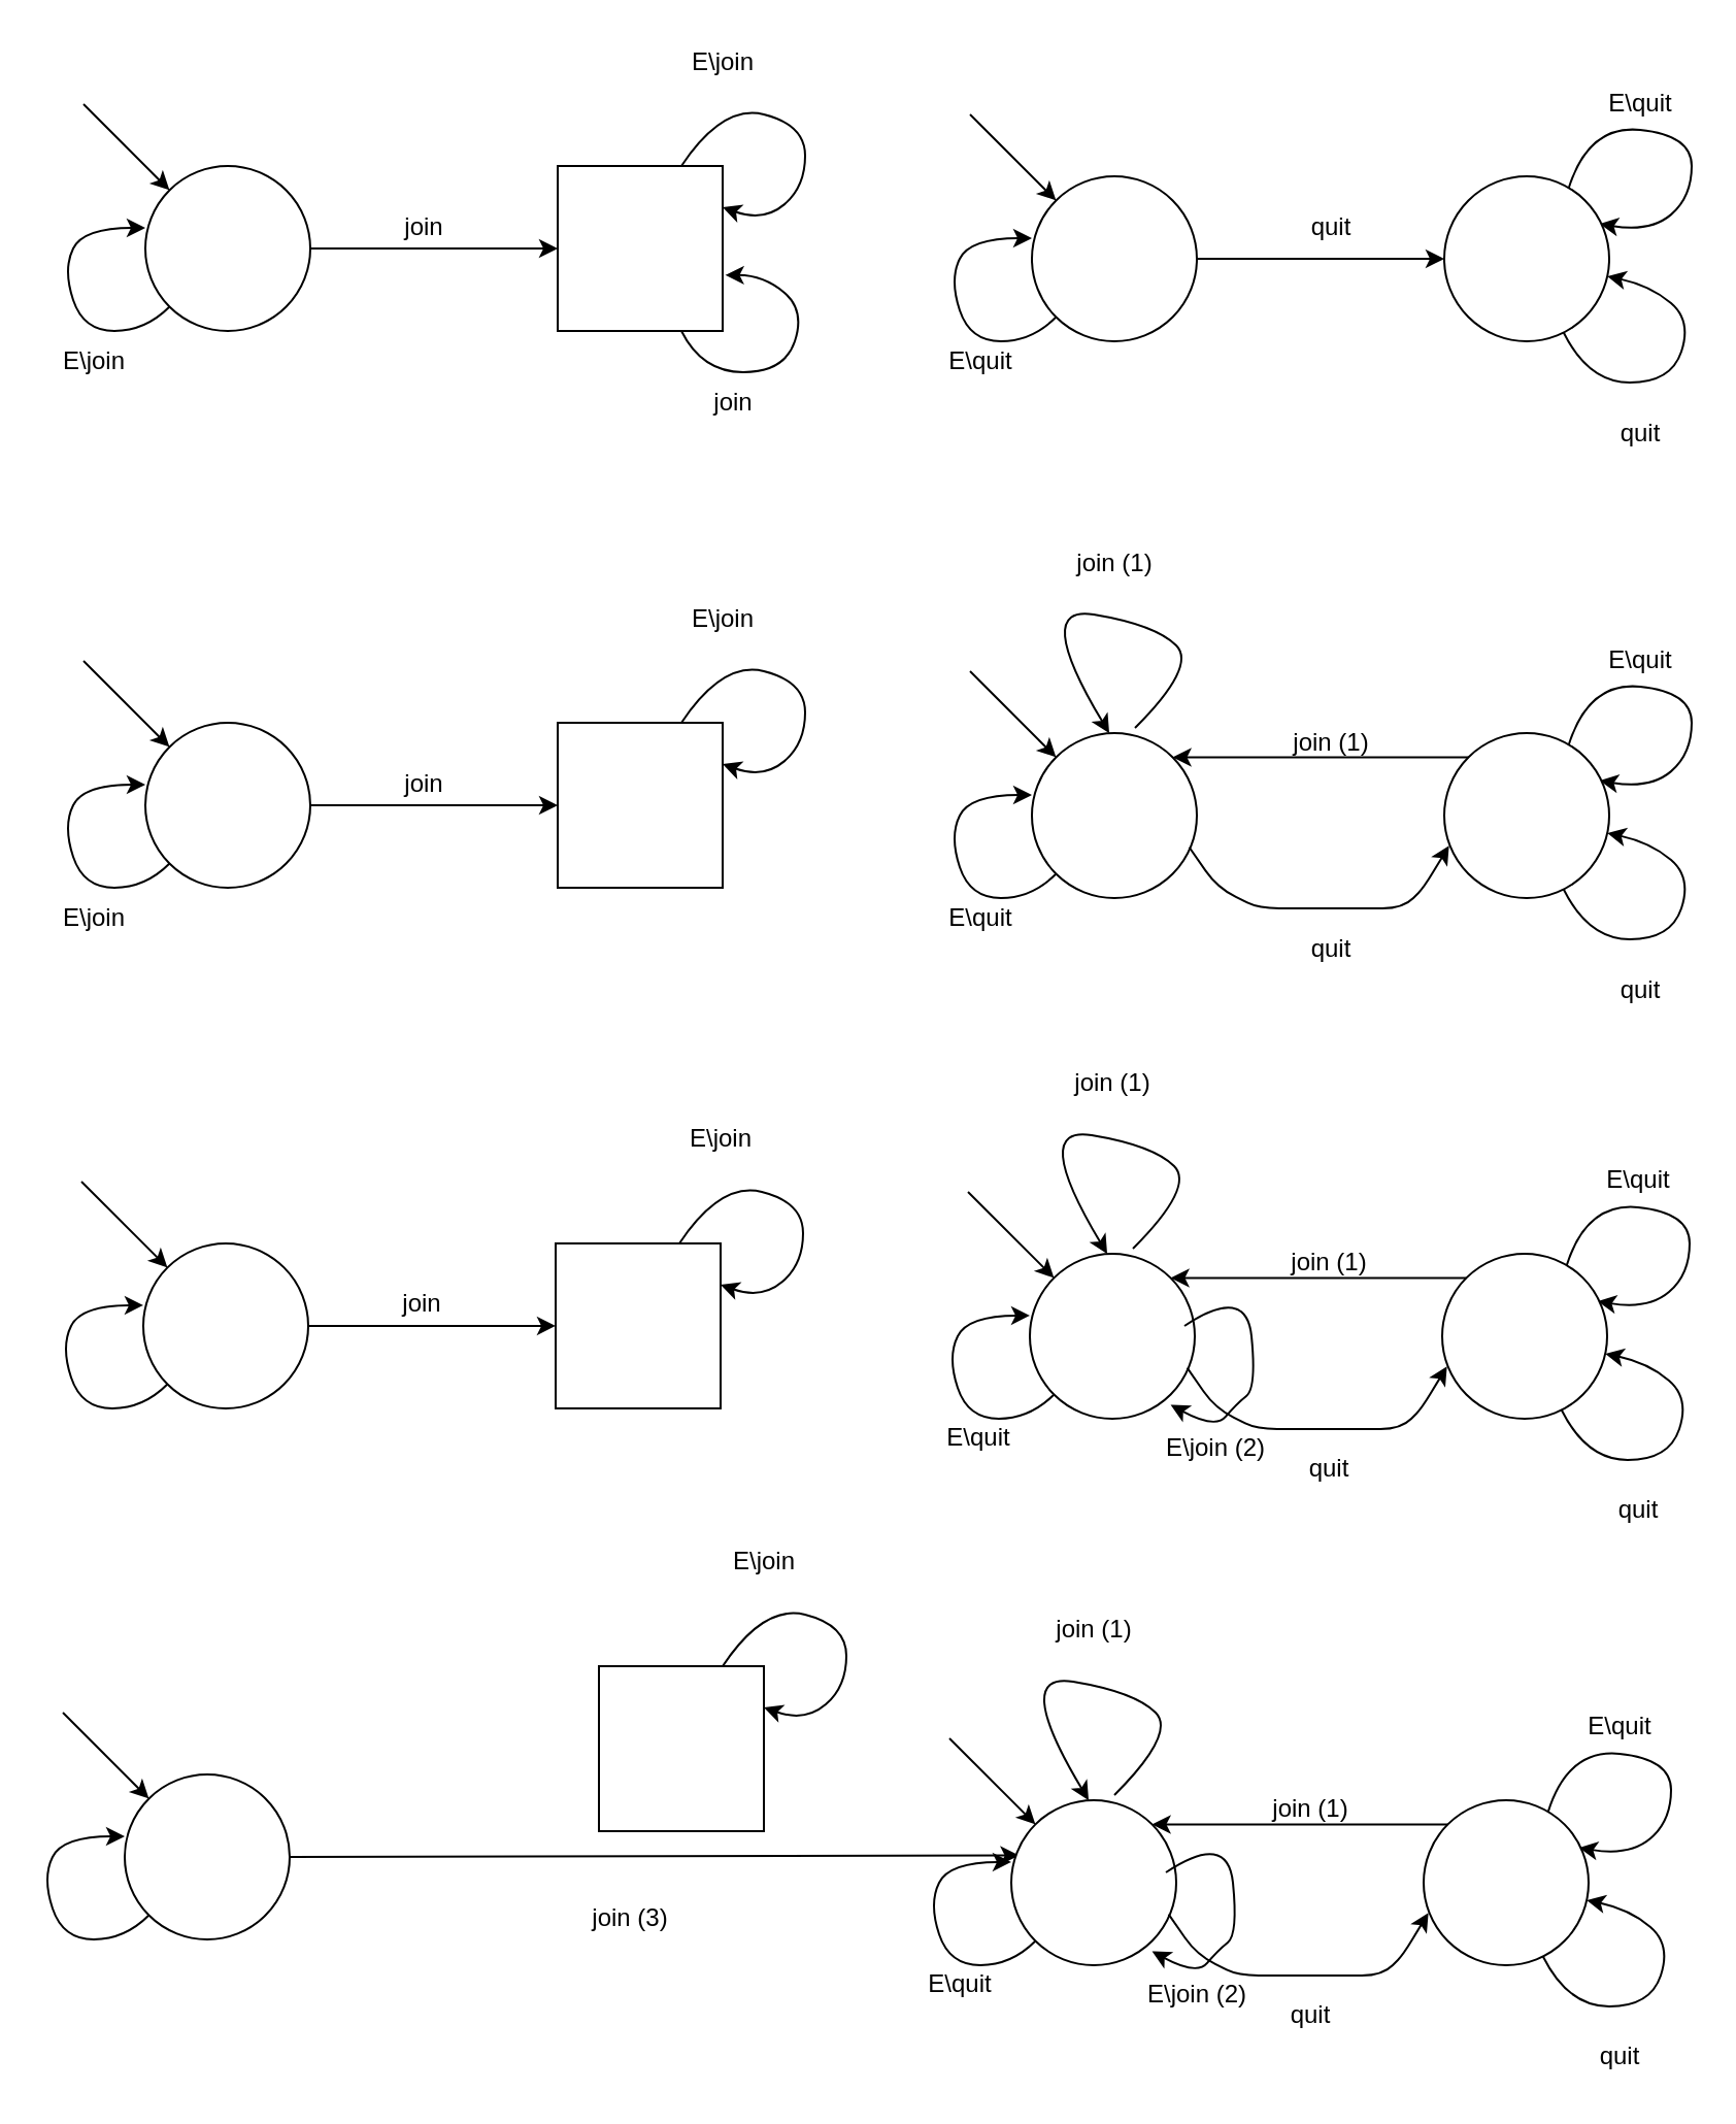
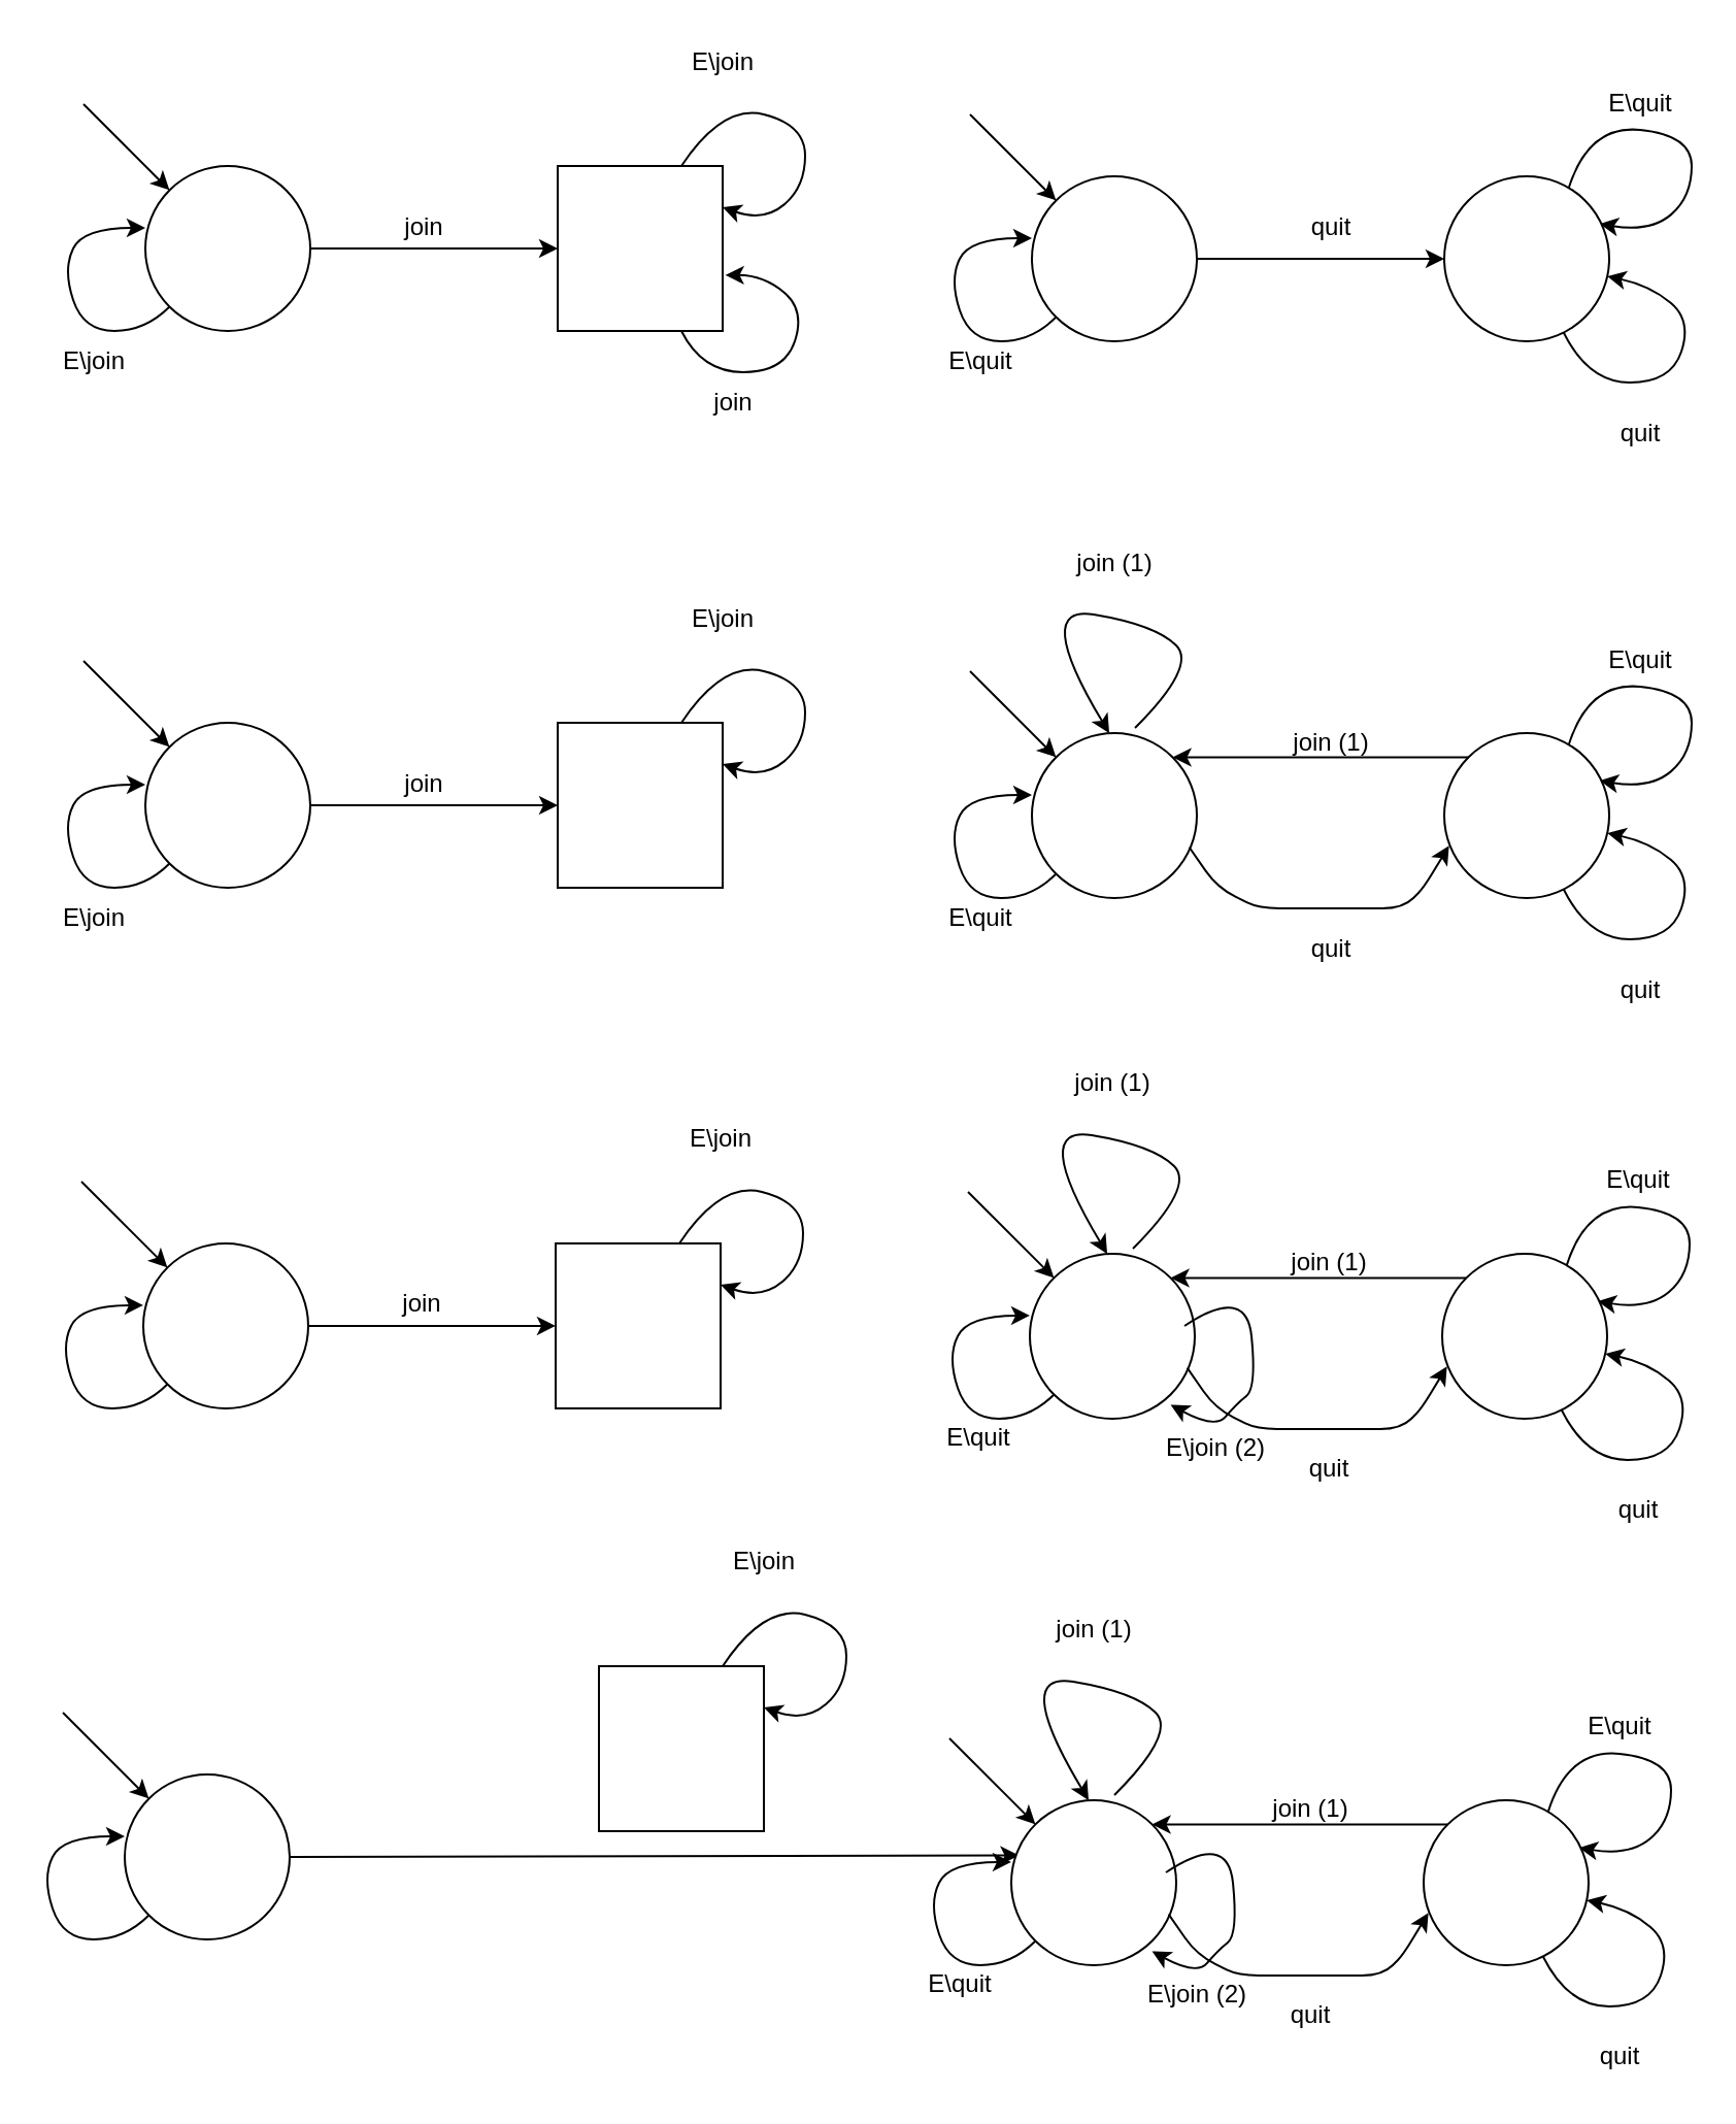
- <mxCell id="89" value="join (3)" style="text;html=1;align=center;verticalAlign=middle;resizable=0;points=[];autosize=1;" vertex="1" parent="1"><mxGeometry x="280" y="920" width="50" height="20" as="geometry" /></mxCell>
